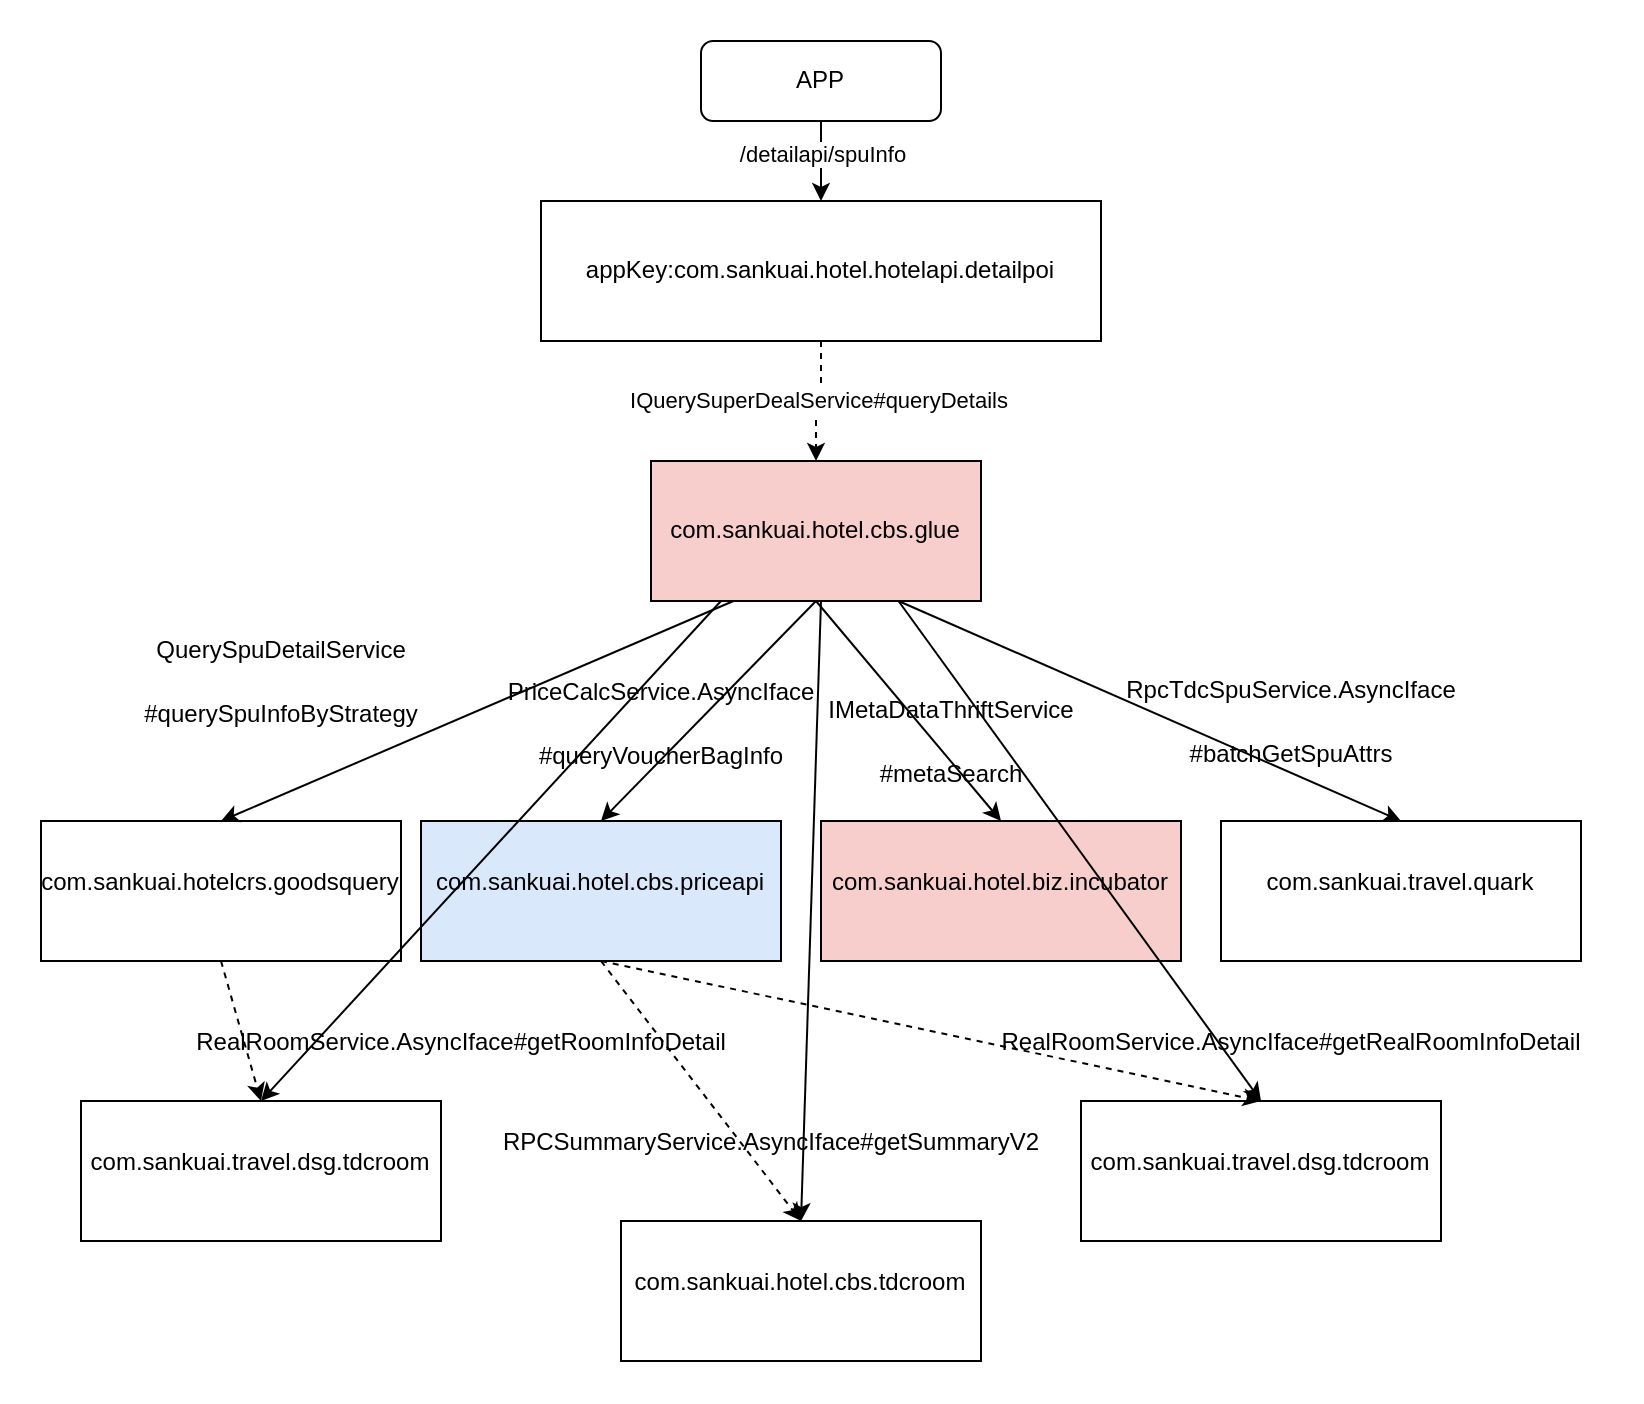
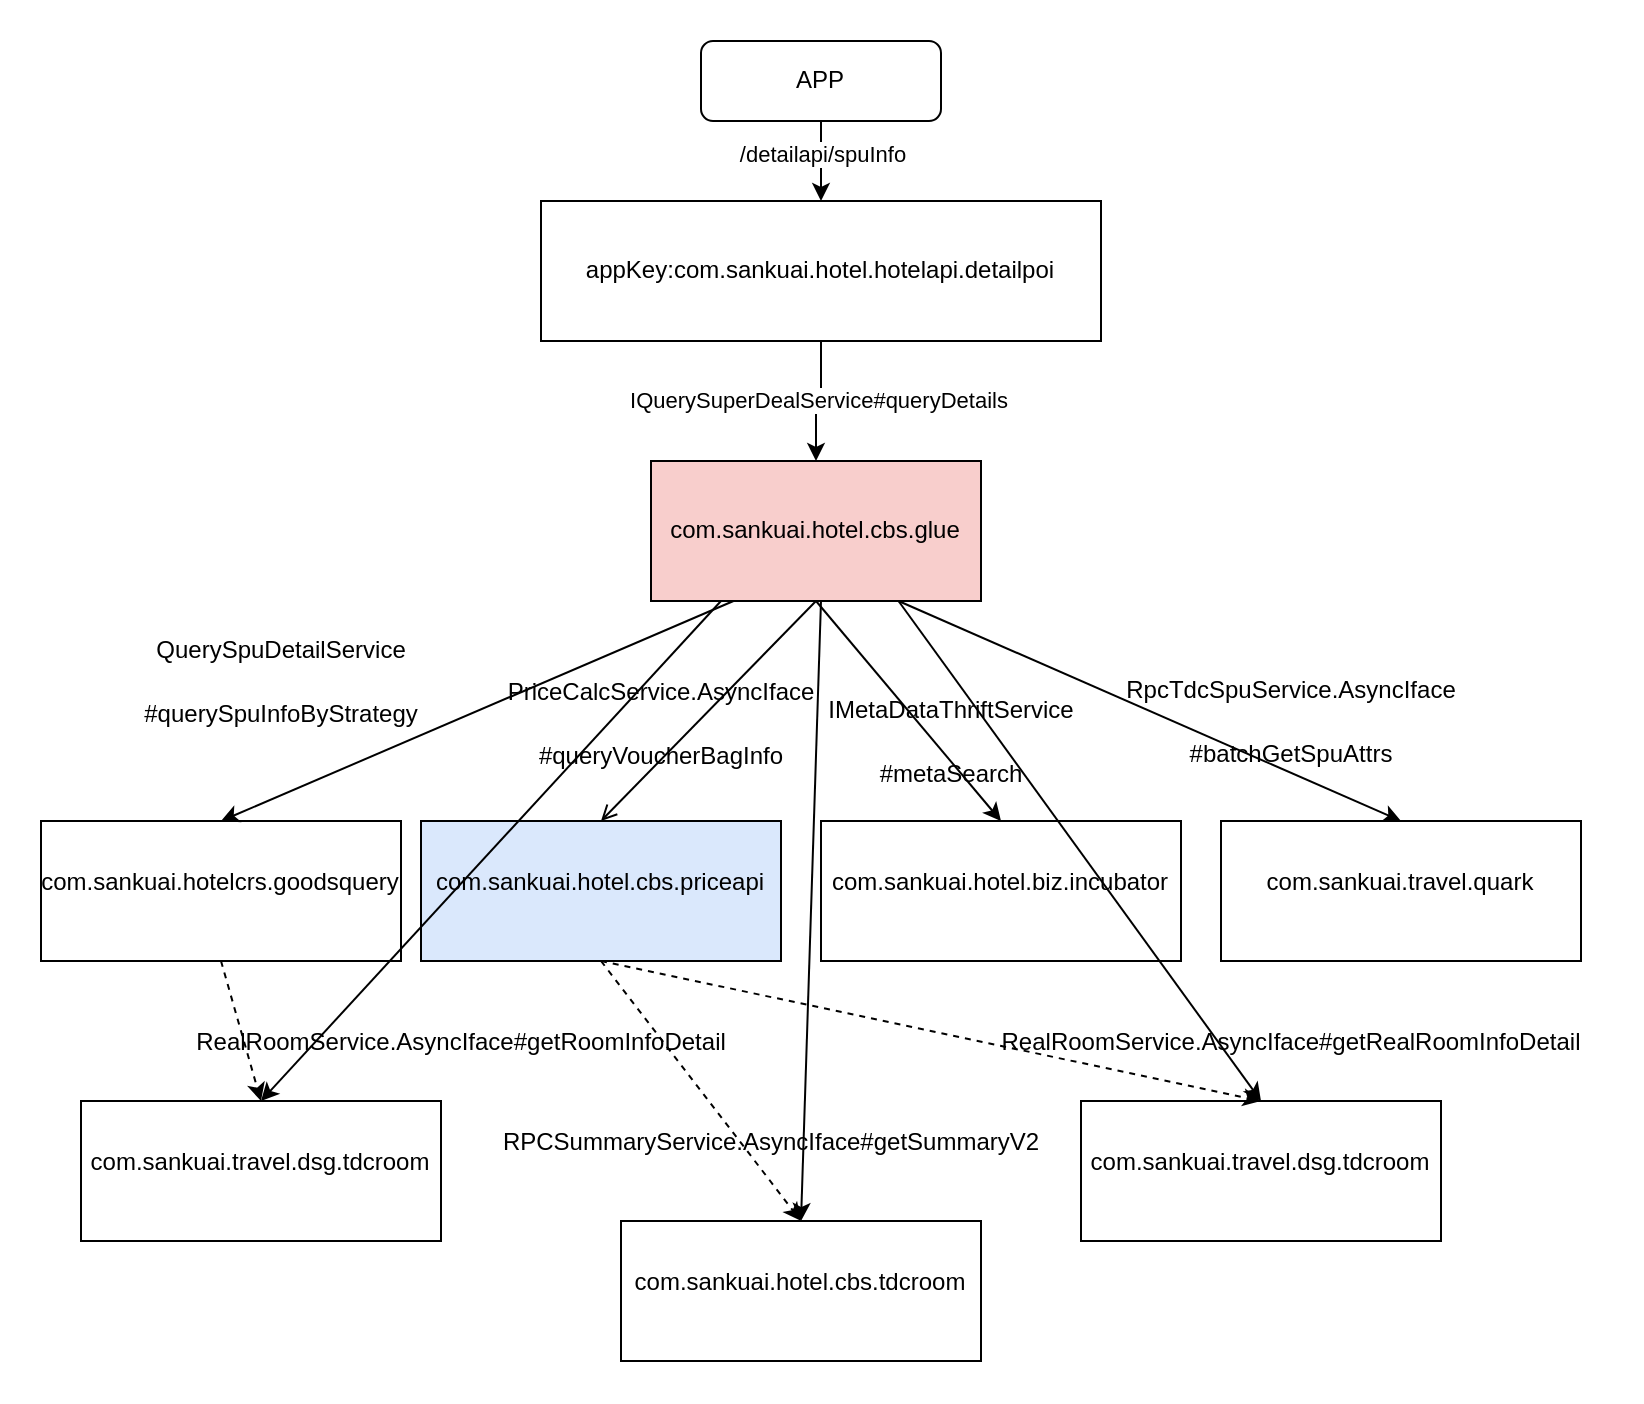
- <mxCell id="2" value="IQuerySuperDealService#queryDetails" style="edgeStyle=orthogonalEdgeStyle;rounded=0;orthogonalLoop=1;jettySize=auto;html=1;exitX=0.5;exitY=1;exitDx=0;exitDy=0;entryX=0.5;entryY=0;entryDx=0;entryDy=0;dashed=1;" edge="1" parent="1" source="3" target="7"><mxGeometry relative="1" as="geometry" /></mxCell>
+ <mxCell id="2" value="IQuerySuperDealService#queryDetails" style="edgeStyle=orthogonalEdgeStyle;rounded=0;orthogonalLoop=1;jettySize=auto;html=1;exitX=0.5;exitY=1;exitDx=0;exitDy=0;entryX=0.5;entryY=0;entryDx=0;entryDy=0;" edge="1" parent="1" source="3" target="7"><mxGeometry relative="1" as="geometry" /></mxCell>
- <mxCell id="15" value="" style="endArrow=classic;html=1;rounded=0;entryX=0.5;entryY=0;entryDx=0;entryDy=0;exitX=0.5;exitY=1;exitDx=0;exitDy=0;" edge="1" parent="1" target="14" source="7"><mxGeometry width="50" height="50" relative="1" as="geometry"><mxPoint x="551" y="300" as="sourcePoint" /><mxPoint x="605" y="290" as="targetPoint" /></mxGeometry></mxCell>
+ <mxCell id="15" value="" style="endArrow=open;html=1;rounded=0;entryX=0.5;entryY=0;entryDx=0;entryDy=0;exitX=0.5;exitY=1;exitDx=0;exitDy=0;" edge="1" parent="1" target="14" source="7"><mxGeometry width="50" height="50" relative="1" as="geometry"><mxPoint x="551" y="300" as="sourcePoint" /><mxPoint x="605" y="290" as="targetPoint" /></mxGeometry></mxCell>
- <mxCell id="10" value="&lt;p data-pm-slice=&quot;1 1 []&quot; data-node-id=&quot;416c1a8c09084c7a8708ebb3df54d83d&quot; data-diff-id=&quot;ct-diff-id-7fb744c7-1588-441c-9cd9-5553ef7c1e2e&quot; style=&quot;min-height: 24px;margin: 8px 0;&quot;&gt;&lt;span style=&quot;background-color: initial;&quot;&gt;com.sankuai.hotel.biz.incubator&lt;/span&gt;&lt;br&gt;&lt;/p&gt;&lt;span&gt;&lt;/span&gt;" style="rounded=0;whiteSpace=wrap;html=1;fillColor=#f8cecc;" vertex="1" parent="1"><mxGeometry x="410" y="410" width="180" height="70" as="geometry" /></mxCell>
+ <mxCell id="10" value="&lt;p data-pm-slice=&quot;1 1 []&quot; data-node-id=&quot;416c1a8c09084c7a8708ebb3df54d83d&quot; data-diff-id=&quot;ct-diff-id-7fb744c7-1588-441c-9cd9-5553ef7c1e2e&quot; style=&quot;min-height: 24px;margin: 8px 0;&quot;&gt;&lt;span style=&quot;background-color: initial;&quot;&gt;com.sankuai.hotel.biz.incubator&lt;/span&gt;&lt;br&gt;&lt;/p&gt;&lt;span&gt;&lt;/span&gt;" style="rounded=0;whiteSpace=wrap;html=1;" vertex="1" parent="1"><mxGeometry x="410" y="410" width="180" height="70" as="geometry" /></mxCell>
